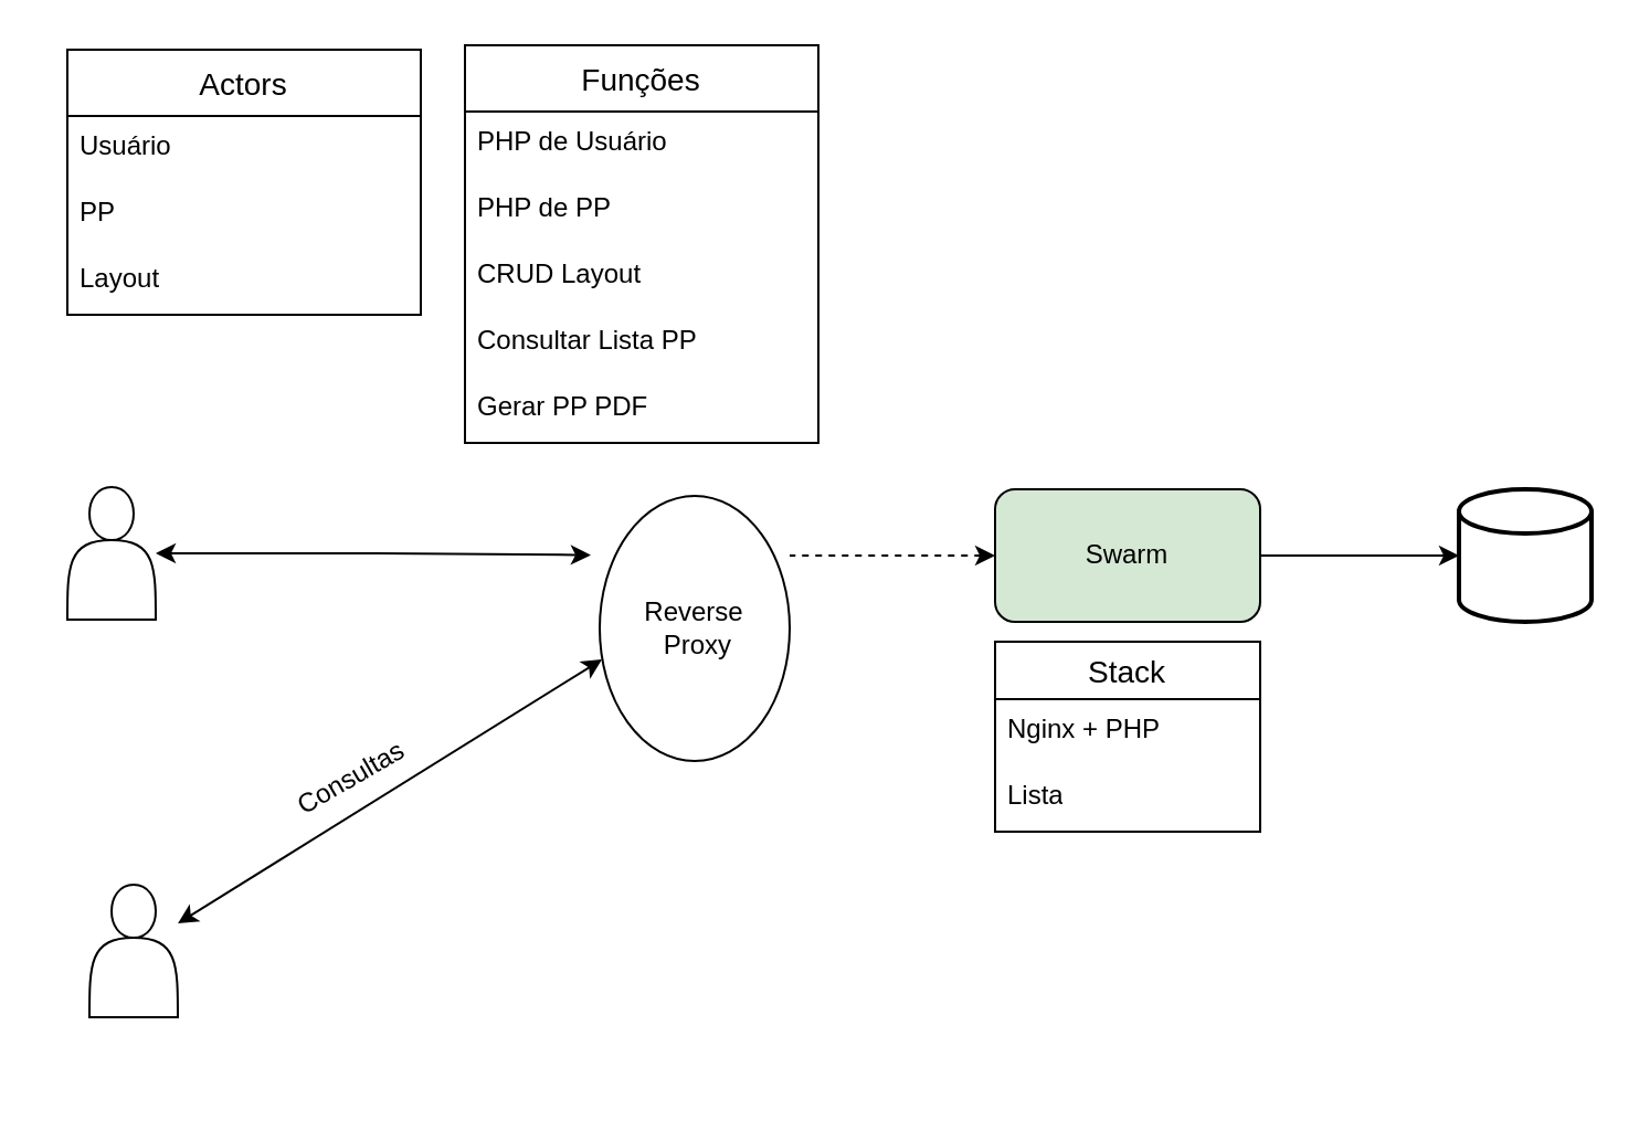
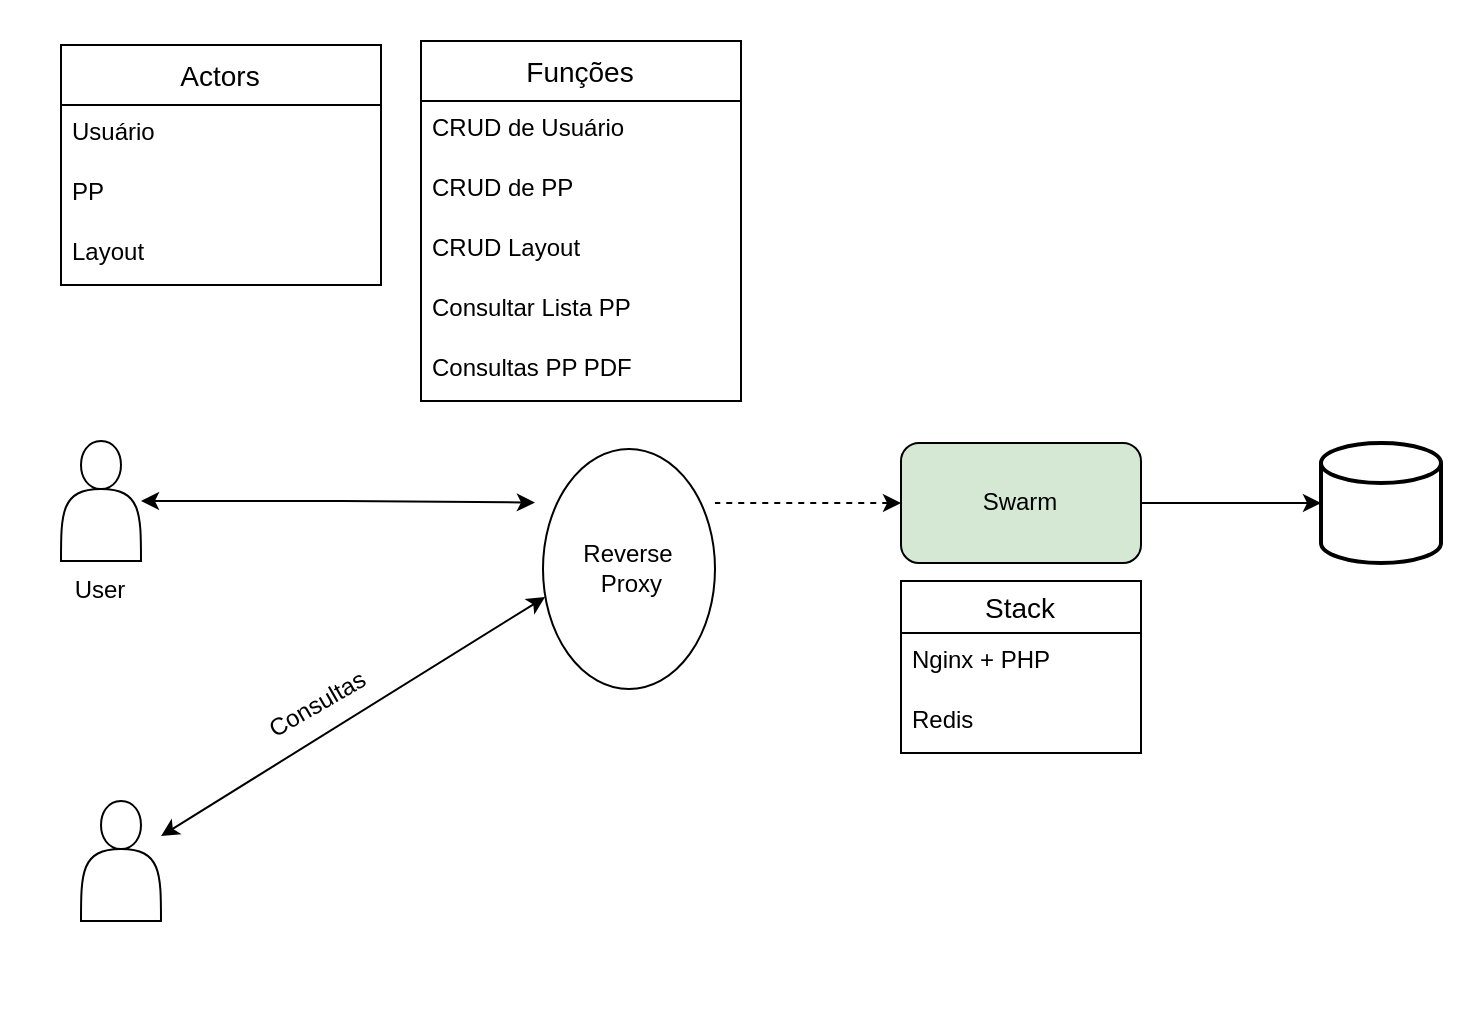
- <mxCell id="23" value="PHP de Usuário" style="text;strokeColor=none;fillColor=none;spacingLeft=4;spacingRight=4;overflow=hidden;rotatable=0;points=[[0,0.5],[1,0.5]];portConstraint=eastwest;fontSize=12;whiteSpace=wrap;html=1;" vertex="1" parent="22"><mxGeometry y="30" width="160" height="30" as="geometry" /></mxCell>
+ <mxCell id="23" value="CRUD de Usuário" style="text;strokeColor=none;fillColor=none;spacingLeft=4;spacingRight=4;overflow=hidden;rotatable=0;points=[[0,0.5],[1,0.5]];portConstraint=eastwest;fontSize=12;whiteSpace=wrap;html=1;" vertex="1" parent="22"><mxGeometry y="30" width="160" height="30" as="geometry" /></mxCell>
- <mxCell id="24" value="PHP de PP" style="text;strokeColor=none;fillColor=none;spacingLeft=4;spacingRight=4;overflow=hidden;rotatable=0;points=[[0,0.5],[1,0.5]];portConstraint=eastwest;fontSize=12;whiteSpace=wrap;html=1;" vertex="1" parent="22"><mxGeometry y="60" width="160" height="30" as="geometry" /></mxCell>
+ <mxCell id="24" value="CRUD de PP" style="text;strokeColor=none;fillColor=none;spacingLeft=4;spacingRight=4;overflow=hidden;rotatable=0;points=[[0,0.5],[1,0.5]];portConstraint=eastwest;fontSize=12;whiteSpace=wrap;html=1;" vertex="1" parent="22"><mxGeometry y="60" width="160" height="30" as="geometry" /></mxCell>
- <mxCell id="27" value="Gerar PP PDF" style="text;strokeColor=none;fillColor=none;spacingLeft=4;spacingRight=4;overflow=hidden;rotatable=0;points=[[0,0.5],[1,0.5]];portConstraint=eastwest;fontSize=12;whiteSpace=wrap;html=1;" vertex="1" parent="22"><mxGeometry y="150" width="160" height="30" as="geometry" /></mxCell>
+ <mxCell id="27" value="Consultas PP PDF" style="text;strokeColor=none;fillColor=none;spacingLeft=4;spacingRight=4;overflow=hidden;rotatable=0;points=[[0,0.5],[1,0.5]];portConstraint=eastwest;fontSize=12;whiteSpace=wrap;html=1;" vertex="1" parent="22"><mxGeometry y="150" width="160" height="30" as="geometry" /></mxCell>
+ <mxCell id="21" value="User" style="text;html=1;align=center;verticalAlign=middle;whiteSpace=wrap;rounded=0;" parent="19" vertex="1"><mxGeometry y="60" width="60" height="30" as="geometry" /></mxCell>
- <mxCell id="16" value="Lista" style="text;strokeColor=none;fillColor=none;spacingLeft=4;spacingRight=4;overflow=hidden;rotatable=0;points=[[0,0.5],[1,0.5]];portConstraint=eastwest;fontSize=12;whiteSpace=wrap;html=1;" vertex="1" parent="14"><mxGeometry y="56" width="120" height="30" as="geometry" /></mxCell>
+ <mxCell id="16" value="Redis" style="text;strokeColor=none;fillColor=none;spacingLeft=4;spacingRight=4;overflow=hidden;rotatable=0;points=[[0,0.5],[1,0.5]];portConstraint=eastwest;fontSize=12;whiteSpace=wrap;html=1;" vertex="1" parent="14"><mxGeometry y="56" width="120" height="30" as="geometry" /></mxCell>
